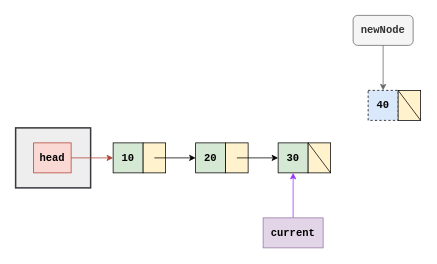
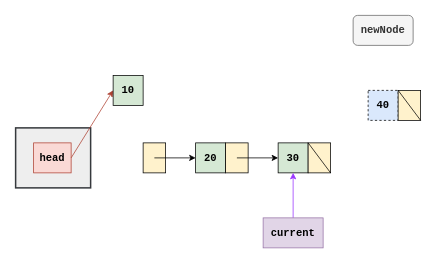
- <mxCell id="19" value="" style="endArrow=classic;html=1;rounded=0;strokeColor=#666666;entryX=0.5;entryY=0;entryDx=0;entryDy=0;exitX=0.5;exitY=1;exitDx=0;exitDy=0;" parent="1" source="18" target="15" edge="1"><mxGeometry width="50" height="50" relative="1" as="geometry"><mxPoint x="590" y="260" as="sourcePoint" /><mxPoint x="590" y="200" as="targetPoint" /></mxGeometry></mxCell>
- <mxCell id="5" value="&lt;font face=&quot;Courier New&quot;&gt;&lt;span style=&quot;font-size: 14px;&quot;&gt;&lt;b&gt;10&lt;/b&gt;&lt;/span&gt;&lt;/font&gt;" style="rounded=0;whiteSpace=wrap;html=1;fillColor=#d5e8d4;strokeColor=#000000;" parent="1" vertex="1"><mxGeometry x="150" y="190" width="40" height="40" as="geometry" /></mxCell>
+ <mxCell id="5" value="&lt;font face=&quot;Courier New&quot;&gt;&lt;span style=&quot;font-size: 14px;&quot;&gt;&lt;b&gt;10&lt;/b&gt;&lt;/span&gt;&lt;/font&gt;" style="rounded=0;whiteSpace=wrap;html=1;fillColor=#d5e8d4;strokeColor=#000000;" parent="1" vertex="1"><mxGeometry x="150" y="100" width="40" height="40" as="geometry" /></mxCell>
